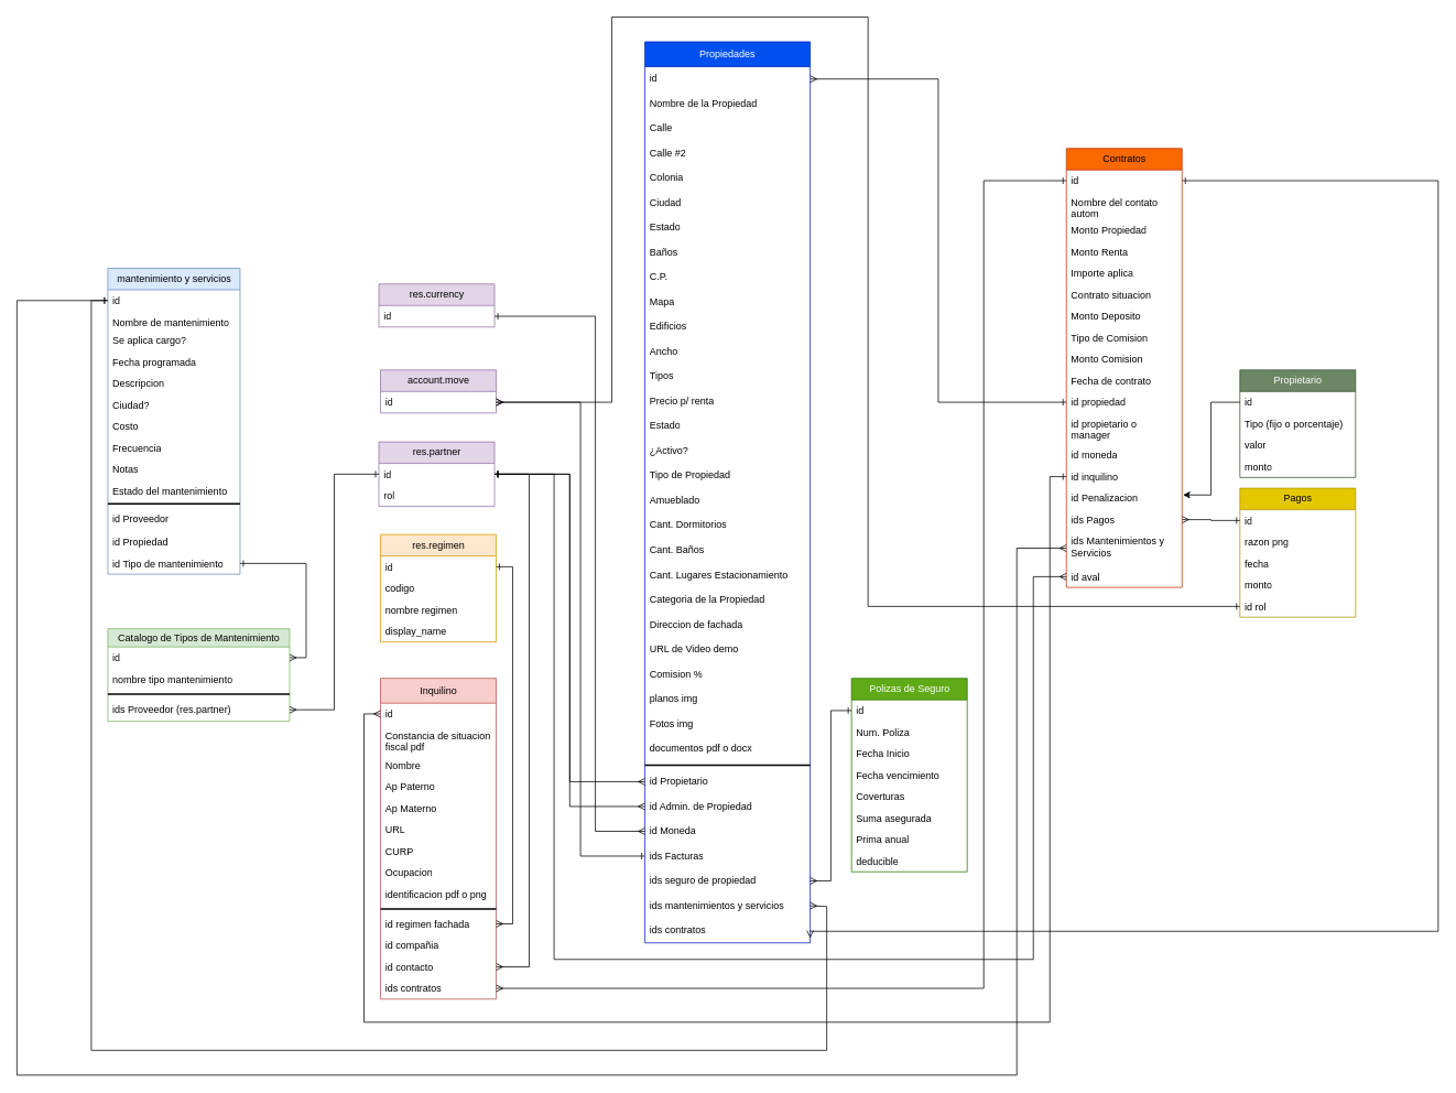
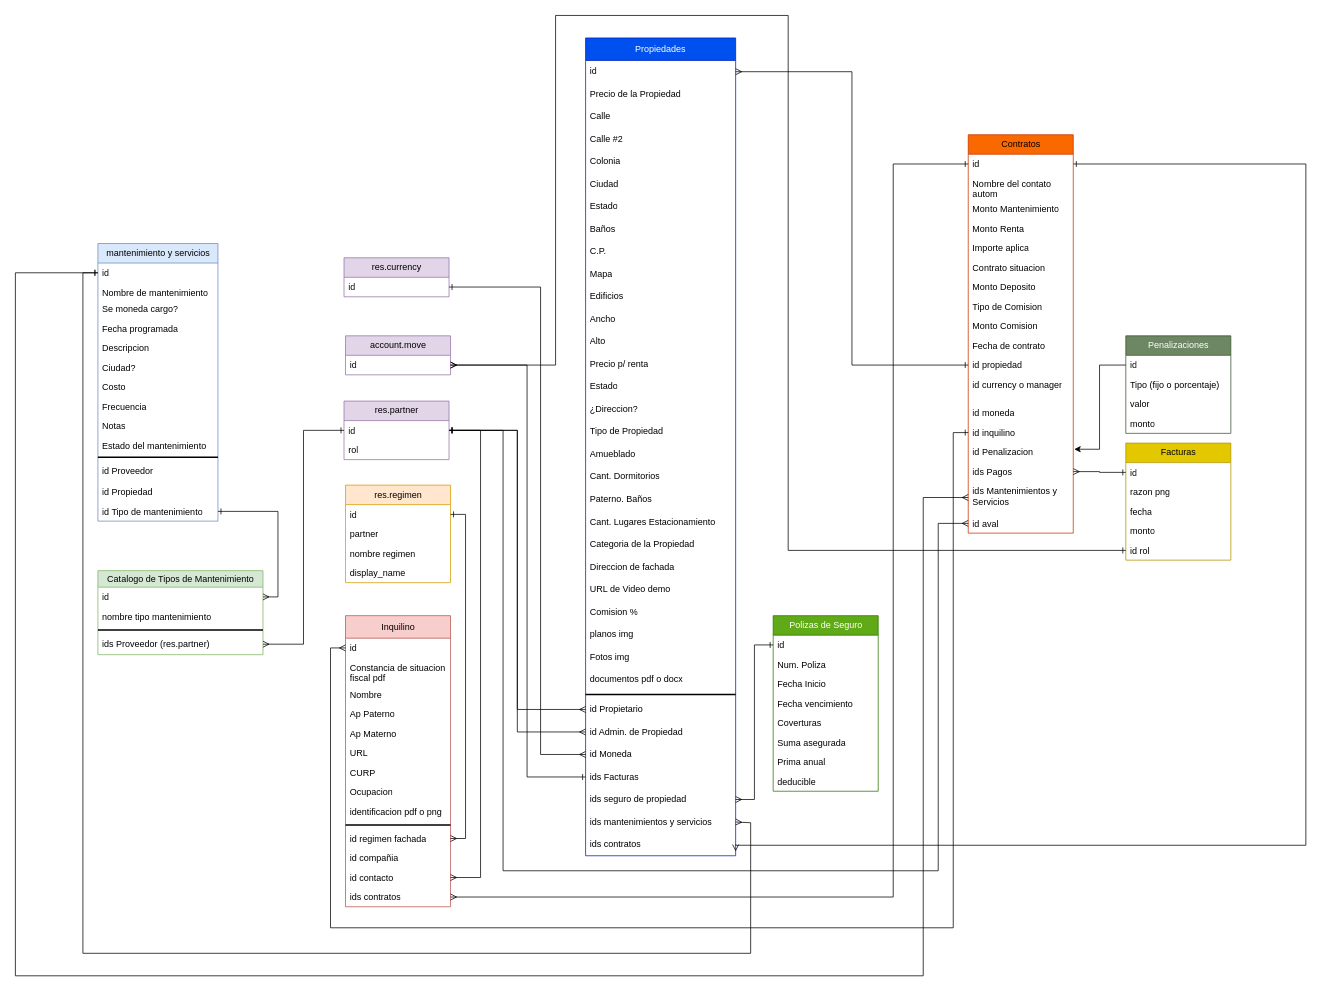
- <mxCell id="4" value="Nombre de la Propiedad" style="text;strokeColor=none;fillColor=none;align=left;verticalAlign=middle;spacingLeft=4;spacingRight=4;overflow=hidden;points=[[0,0.5],[1,0.5]];portConstraint=eastwest;rotatable=0;whiteSpace=wrap;html=1;" parent="2" vertex="1"><mxGeometry y="60" width="200" height="30" as="geometry" /></mxCell>
+ <mxCell id="4" value="Precio de la Propiedad" style="text;strokeColor=none;fillColor=none;align=left;verticalAlign=middle;spacingLeft=4;spacingRight=4;overflow=hidden;points=[[0,0.5],[1,0.5]];portConstraint=eastwest;rotatable=0;whiteSpace=wrap;html=1;" parent="2" vertex="1"><mxGeometry y="60" width="200" height="30" as="geometry" /></mxCell>
- <mxCell id="57" value="Monto Propiedad" style="text;strokeColor=none;fillColor=none;align=left;verticalAlign=top;spacingLeft=4;spacingRight=4;overflow=hidden;rotatable=0;points=[[0,0.5],[1,0.5]];portConstraint=eastwest;whiteSpace=wrap;html=1;" parent="54" vertex="1"><mxGeometry y="86" width="140" height="26" as="geometry" /></mxCell>
+ <mxCell id="57" value="Monto Mantenimiento" style="text;strokeColor=none;fillColor=none;align=left;verticalAlign=top;spacingLeft=4;spacingRight=4;overflow=hidden;rotatable=0;points=[[0,0.5],[1,0.5]];portConstraint=eastwest;whiteSpace=wrap;html=1;" parent="54" vertex="1"><mxGeometry y="86" width="140" height="26" as="geometry" /></mxCell>
- <mxCell id="88" value="Se aplica cargo?" style="text;strokeColor=none;fillColor=none;align=left;verticalAlign=top;spacingLeft=4;spacingRight=4;overflow=hidden;rotatable=0;points=[[0,0.5],[1,0.5]];portConstraint=eastwest;whiteSpace=wrap;html=1;" parent="85" vertex="1"><mxGeometry y="74" width="160" height="26" as="geometry" /></mxCell>
+ <mxCell id="88" value="Se moneda cargo?" style="text;strokeColor=none;fillColor=none;align=left;verticalAlign=top;spacingLeft=4;spacingRight=4;overflow=hidden;rotatable=0;points=[[0,0.5],[1,0.5]];portConstraint=eastwest;whiteSpace=wrap;html=1;" parent="85" vertex="1"><mxGeometry y="74" width="160" height="26" as="geometry" /></mxCell>
- <mxCell id="15" value="Tipos" style="text;strokeColor=none;fillColor=none;align=left;verticalAlign=middle;spacingLeft=4;spacingRight=4;overflow=hidden;points=[[0,0.5],[1,0.5]];portConstraint=eastwest;rotatable=0;whiteSpace=wrap;html=1;" parent="2" vertex="1"><mxGeometry y="390" width="200" height="30" as="geometry" /></mxCell>
+ <mxCell id="15" value="Alto" style="text;strokeColor=none;fillColor=none;align=left;verticalAlign=middle;spacingLeft=4;spacingRight=4;overflow=hidden;points=[[0,0.5],[1,0.5]];portConstraint=eastwest;rotatable=0;whiteSpace=wrap;html=1;" parent="2" vertex="1"><mxGeometry y="390" width="200" height="30" as="geometry" /></mxCell>
- <mxCell id="137" value="Propietario" style="swimlane;fontStyle=0;childLayout=stackLayout;horizontal=1;startSize=26;fillColor=#6d8764;horizontalStack=0;resizeParent=1;resizeParentMax=0;resizeLast=0;collapsible=1;marginBottom=0;html=1;fontColor=#ffffff;strokeColor=#3A5431;" parent="1" vertex="1"><mxGeometry x="1500" y="447" width="140" height="130" as="geometry" /></mxCell>
+ <mxCell id="137" value="Penalizaciones" style="swimlane;fontStyle=0;childLayout=stackLayout;horizontal=1;startSize=26;fillColor=#6d8764;horizontalStack=0;resizeParent=1;resizeParentMax=0;resizeLast=0;collapsible=1;marginBottom=0;html=1;fontColor=#ffffff;strokeColor=#3A5431;" parent="1" vertex="1"><mxGeometry x="1500" y="447" width="140" height="130" as="geometry" /></mxCell>
- <mxCell id="66" value="id propietario o manager" style="text;strokeColor=none;fillColor=none;align=left;verticalAlign=top;spacingLeft=4;spacingRight=4;overflow=hidden;rotatable=0;points=[[0,0.5],[1,0.5]];portConstraint=eastwest;whiteSpace=wrap;html=1;" parent="54" vertex="1"><mxGeometry y="320" width="140" height="38" as="geometry" /></mxCell>
+ <mxCell id="66" value="id currency o manager" style="text;strokeColor=none;fillColor=none;align=left;verticalAlign=top;spacingLeft=4;spacingRight=4;overflow=hidden;rotatable=0;points=[[0,0.5],[1,0.5]];portConstraint=eastwest;whiteSpace=wrap;html=1;" parent="54" vertex="1"><mxGeometry y="320" width="140" height="38" as="geometry" /></mxCell>
- <mxCell id="18" value="¿Activo?" style="text;strokeColor=none;fillColor=none;align=left;verticalAlign=middle;spacingLeft=4;spacingRight=4;overflow=hidden;points=[[0,0.5],[1,0.5]];portConstraint=eastwest;rotatable=0;whiteSpace=wrap;html=1;" parent="2" vertex="1"><mxGeometry y="480" width="200" height="30" as="geometry" /></mxCell>
+ <mxCell id="18" value="¿Direccion?" style="text;strokeColor=none;fillColor=none;align=left;verticalAlign=middle;spacingLeft=4;spacingRight=4;overflow=hidden;points=[[0,0.5],[1,0.5]];portConstraint=eastwest;rotatable=0;whiteSpace=wrap;html=1;" parent="2" vertex="1"><mxGeometry y="480" width="200" height="30" as="geometry" /></mxCell>
- <mxCell id="128" value="Pagos" style="swimlane;fontStyle=0;childLayout=stackLayout;horizontal=1;startSize=26;fillColor=#e3c800;horizontalStack=0;resizeParent=1;resizeParentMax=0;resizeLast=0;collapsible=1;marginBottom=0;html=1;fontColor=#000000;strokeColor=#B09500;" parent="1" vertex="1"><mxGeometry x="1500" y="590" width="140" height="156" as="geometry" /></mxCell>
+ <mxCell id="128" value="Facturas" style="swimlane;fontStyle=0;childLayout=stackLayout;horizontal=1;startSize=26;fillColor=#e3c800;horizontalStack=0;resizeParent=1;resizeParentMax=0;resizeLast=0;collapsible=1;marginBottom=0;html=1;fontColor=#000000;strokeColor=#B09500;" parent="1" vertex="1"><mxGeometry x="1500" y="590" width="140" height="156" as="geometry" /></mxCell>
- <mxCell id="22" value="Cant. Baños" style="text;strokeColor=none;fillColor=none;align=left;verticalAlign=middle;spacingLeft=4;spacingRight=4;overflow=hidden;points=[[0,0.5],[1,0.5]];portConstraint=eastwest;rotatable=0;whiteSpace=wrap;html=1;" parent="2" vertex="1"><mxGeometry y="600" width="200" height="30" as="geometry" /></mxCell>
+ <mxCell id="22" value="Paterno. Baños" style="text;strokeColor=none;fillColor=none;align=left;verticalAlign=middle;spacingLeft=4;spacingRight=4;overflow=hidden;points=[[0,0.5],[1,0.5]];portConstraint=eastwest;rotatable=0;whiteSpace=wrap;html=1;" parent="2" vertex="1"><mxGeometry y="600" width="200" height="30" as="geometry" /></mxCell>
- <mxCell id="81" value="codigo" style="text;strokeColor=none;fillColor=none;align=left;verticalAlign=top;spacingLeft=4;spacingRight=4;overflow=hidden;rotatable=0;points=[[0,0.5],[1,0.5]];portConstraint=eastwest;whiteSpace=wrap;html=1;" vertex="1" parent="79"><mxGeometry y="52" width="140" height="26" as="geometry" /></mxCell>
+ <mxCell id="81" value="partner" style="text;strokeColor=none;fillColor=none;align=left;verticalAlign=top;spacingLeft=4;spacingRight=4;overflow=hidden;rotatable=0;points=[[0,0.5],[1,0.5]];portConstraint=eastwest;whiteSpace=wrap;html=1;" vertex="1" parent="79"><mxGeometry y="52" width="140" height="26" as="geometry" /></mxCell>
